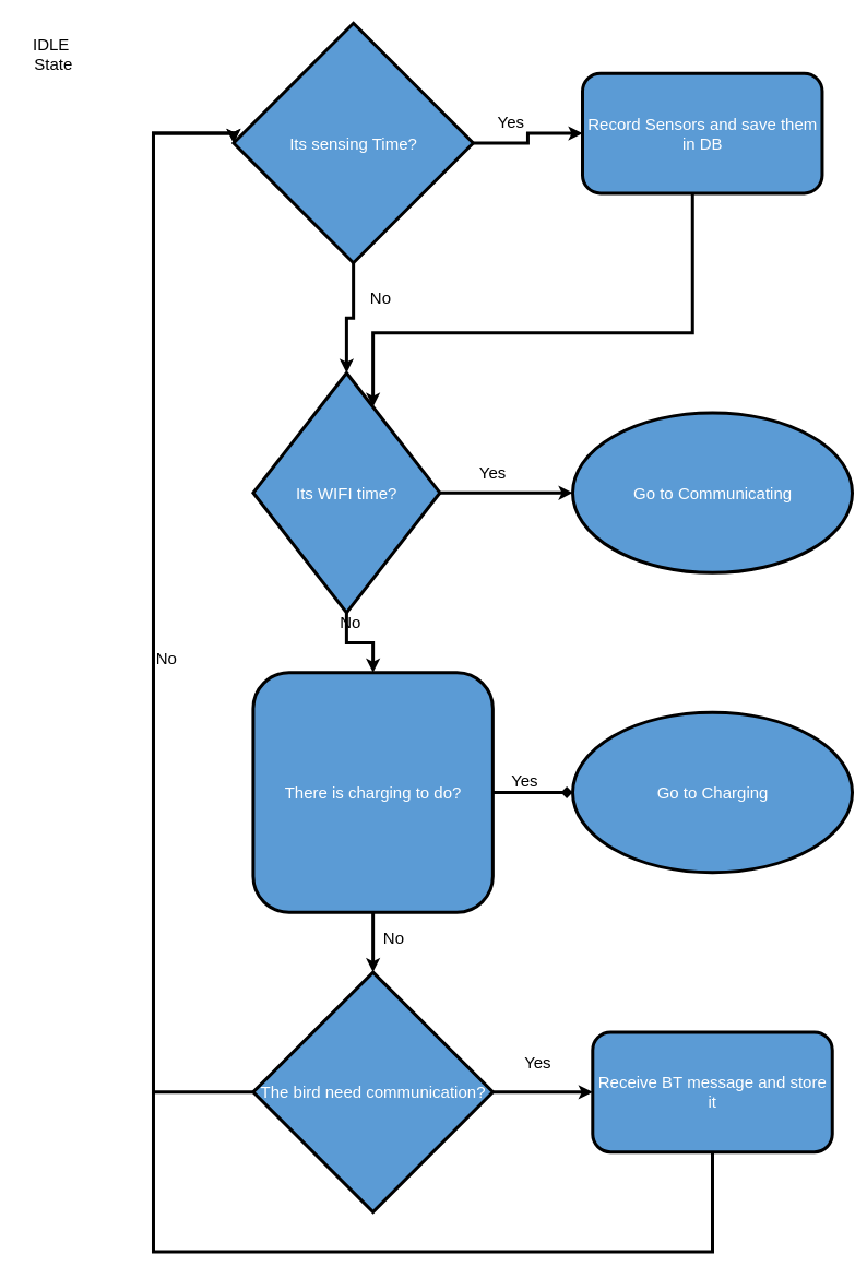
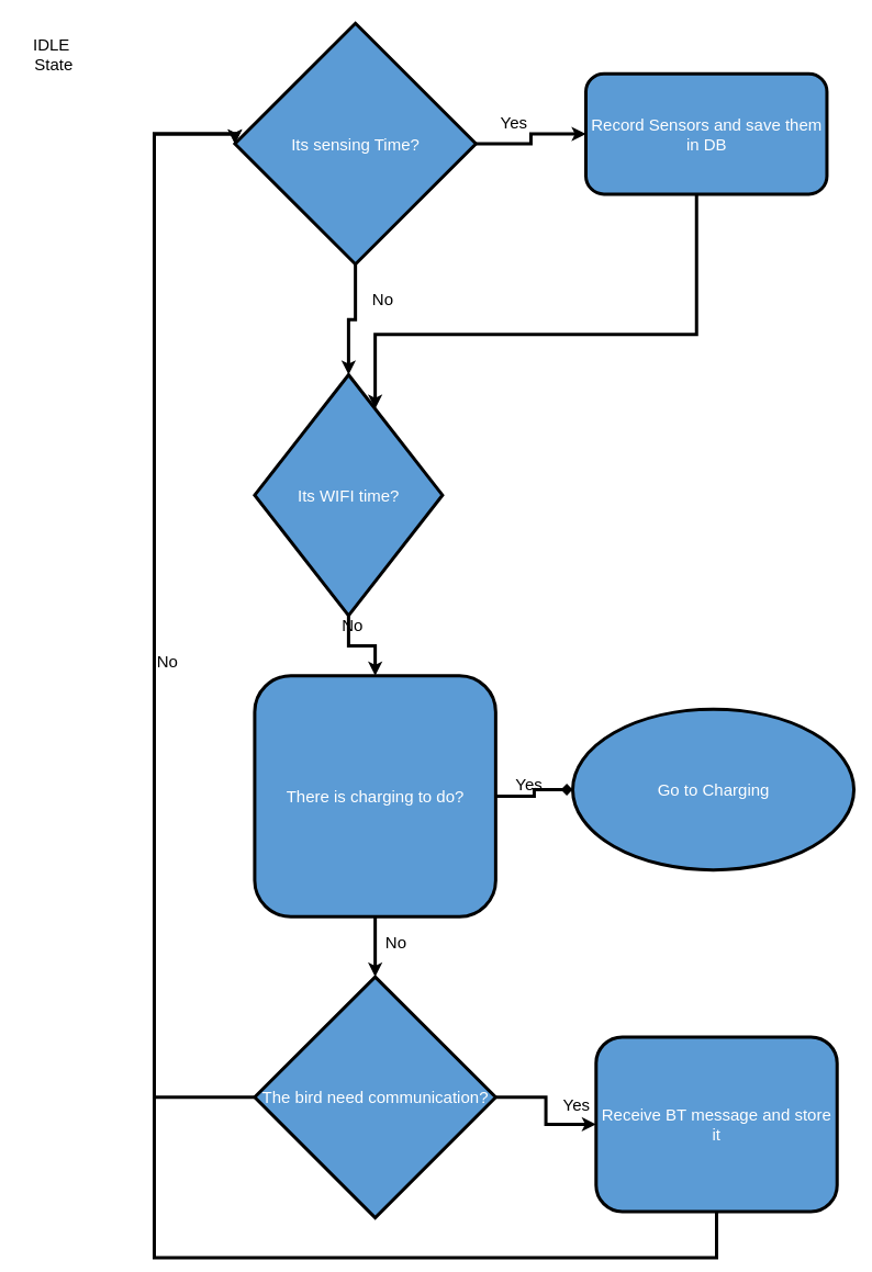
- <mxCell id="16" value="Yes" style="edgeStyle=orthogonalEdgeStyle;rounded=0;orthogonalLoop=1;jettySize=auto;html=1;labelBackgroundColor=none;strokeWidth=5;fontSize=25;" parent="2" source="5" target="15" edge="1"><mxGeometry x="-0.207" y="32" relative="1" as="geometry"><mxPoint as="offset" /></mxGeometry></mxCell>
- <mxCell id="15" value="Go to Communicating" style="ellipse;whiteSpace=wrap;html=1;fillColor=#5B9BD5;fontColor=#FFFFFF;strokeWidth=5;fontSize=25;" parent="2" vertex="1"><mxGeometry x="853.547" y="609.677" width="426.773" height="243.871" as="geometry" /></mxCell>
- <mxCell id="17" value="Go to Charging" style="ellipse;whiteSpace=wrap;html=1;fillColor=#5B9BD5;fontColor=#FFFFFF;strokeWidth=5;fontSize=25;" parent="2" vertex="1"><mxGeometry x="853.547" y="1066.935" width="426.773" height="243.871" as="geometry" /></mxCell>
+ <mxCell id="17" value="Go to Charging" style="ellipse;whiteSpace=wrap;html=1;fillColor=#5B9BD5;fontColor=#FFFFFF;strokeWidth=5;fontSize=25;" parent="2" vertex="1"><mxGeometry x="848.547" y="1056.935" width="426.773" height="243.871" as="geometry" /></mxCell>
- <mxCell id="20" value="Receive BT message and store it" style="rounded=1;whiteSpace=wrap;html=1;fillColor=#5B9BD5;fontColor=#FFFFFF;strokeWidth=5;fontSize=25;" parent="2" vertex="1"><mxGeometry x="884.03" y="1554.677" width="365.806" height="182.903" as="geometry" /></mxCell>
+ <mxCell id="20" value="Receive BT message and store it" style="rounded=1;whiteSpace=wrap;html=1;fillColor=#5B9BD5;fontColor=#FFFFFF;strokeWidth=5;fontSize=25;" parent="2" vertex="1"><mxGeometry x="884.03" y="1554.677" width="365.806" height="265" as="geometry" /></mxCell>
